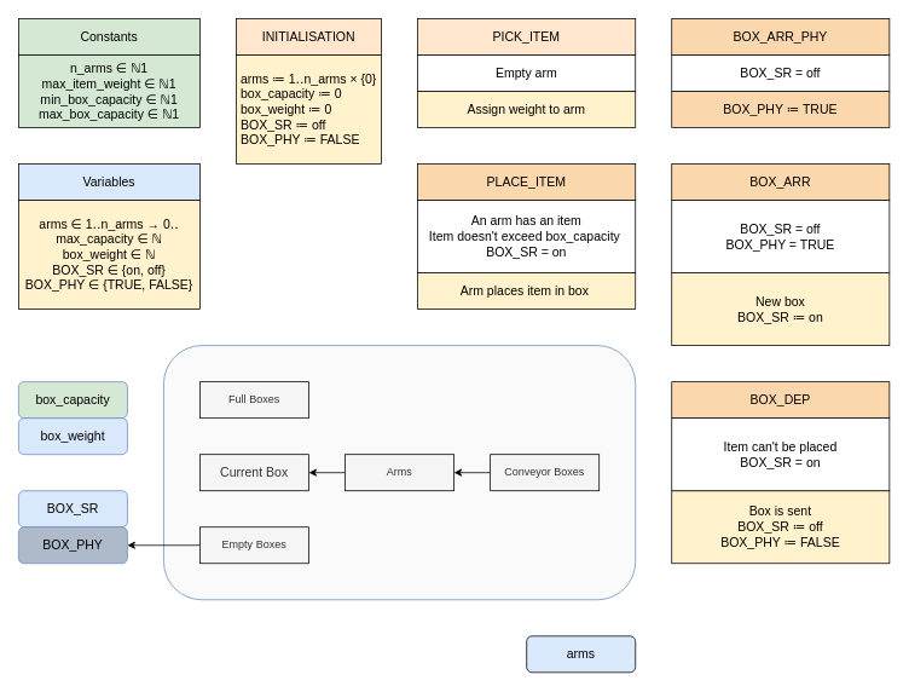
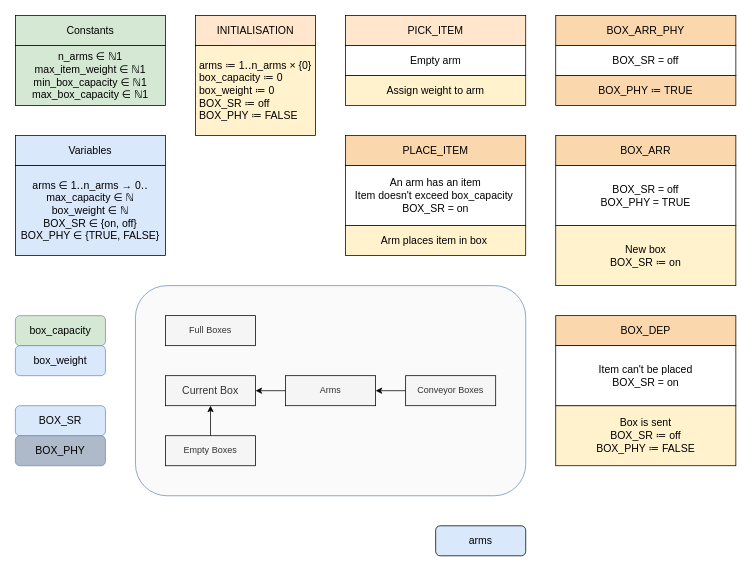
- <mxCell id="9" value="&lt;div style=&quot;&quot;&gt;&lt;span style=&quot;background-color: initial;&quot;&gt;arms ∈ 1‥n_arms → 0‥max_capacity&amp;nbsp;∈ ℕ&lt;/span&gt;&lt;/div&gt;&lt;div style=&quot;&quot;&gt;&lt;span style=&quot;background-color: initial;&quot;&gt;box_weight ∈ ℕ&lt;/span&gt;&lt;/div&gt;&lt;div style=&quot;&quot;&gt;&lt;span style=&quot;background-color: initial;&quot;&gt;BOX_SR ∈&lt;/span&gt;&lt;span style=&quot;background-color: initial;&quot;&gt;&amp;nbsp;{on, off}&lt;/span&gt;&lt;/div&gt;&lt;div style=&quot;&quot;&gt;&lt;span style=&quot;background-color: initial;&quot;&gt;BOX_PHY ∈&lt;/span&gt;&lt;span style=&quot;background-color: initial;&quot;&gt;&amp;nbsp;{TRUE, FALSE}&lt;/span&gt;&lt;/div&gt;" style="rounded=0;whiteSpace=wrap;html=1;fontSize=14;fillColor=#fff2cc;strokeColor=#000000;align=center;" parent="1" vertex="1"><mxGeometry x="20" y="220" width="200" height="120" as="geometry" /></mxCell>
+ <mxCell id="9" value="&lt;div style=&quot;&quot;&gt;&lt;span style=&quot;background-color: initial;&quot;&gt;arms ∈ 1‥n_arms → 0‥max_capacity&amp;nbsp;∈ ℕ&lt;/span&gt;&lt;/div&gt;&lt;div style=&quot;&quot;&gt;&lt;span style=&quot;background-color: initial;&quot;&gt;box_weight ∈ ℕ&lt;/span&gt;&lt;/div&gt;&lt;div style=&quot;&quot;&gt;&lt;span style=&quot;background-color: initial;&quot;&gt;BOX_SR ∈&lt;/span&gt;&lt;span style=&quot;background-color: initial;&quot;&gt;&amp;nbsp;{on, off}&lt;/span&gt;&lt;/div&gt;&lt;div style=&quot;&quot;&gt;&lt;span style=&quot;background-color: initial;&quot;&gt;BOX_PHY ∈&lt;/span&gt;&lt;span style=&quot;background-color: initial;&quot;&gt;&amp;nbsp;{TRUE, FALSE}&lt;/span&gt;&lt;/div&gt;" style="rounded=0;whiteSpace=wrap;html=1;fontSize=14;fillColor=#dae8fc;strokeColor=#000000;align=center;" parent="1" vertex="1"><mxGeometry x="20" y="220" width="200" height="120" as="geometry" /></mxCell>
- <mxCell id="33" style="edgeStyle=orthogonalEdgeStyle;rounded=0;orthogonalLoop=1;jettySize=auto;html=1;fontSize=14;" parent="1" source="34" target="16" edge="1"><mxGeometry relative="1" as="geometry" /></mxCell>
+ <mxCell id="33" style="edgeStyle=orthogonalEdgeStyle;rounded=0;orthogonalLoop=1;jettySize=auto;html=1;entryX=0.5;entryY=1;entryDx=0;entryDy=0;fontSize=14;" parent="1" source="34" target="28" edge="1"><mxGeometry relative="1" as="geometry" /></mxCell>
